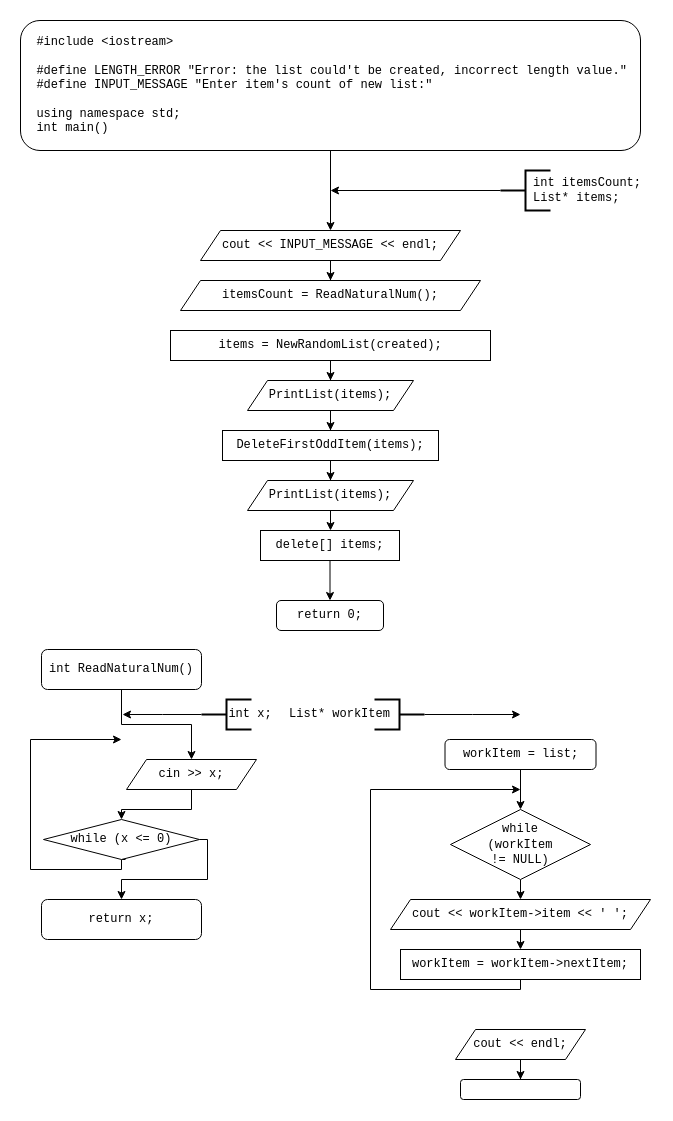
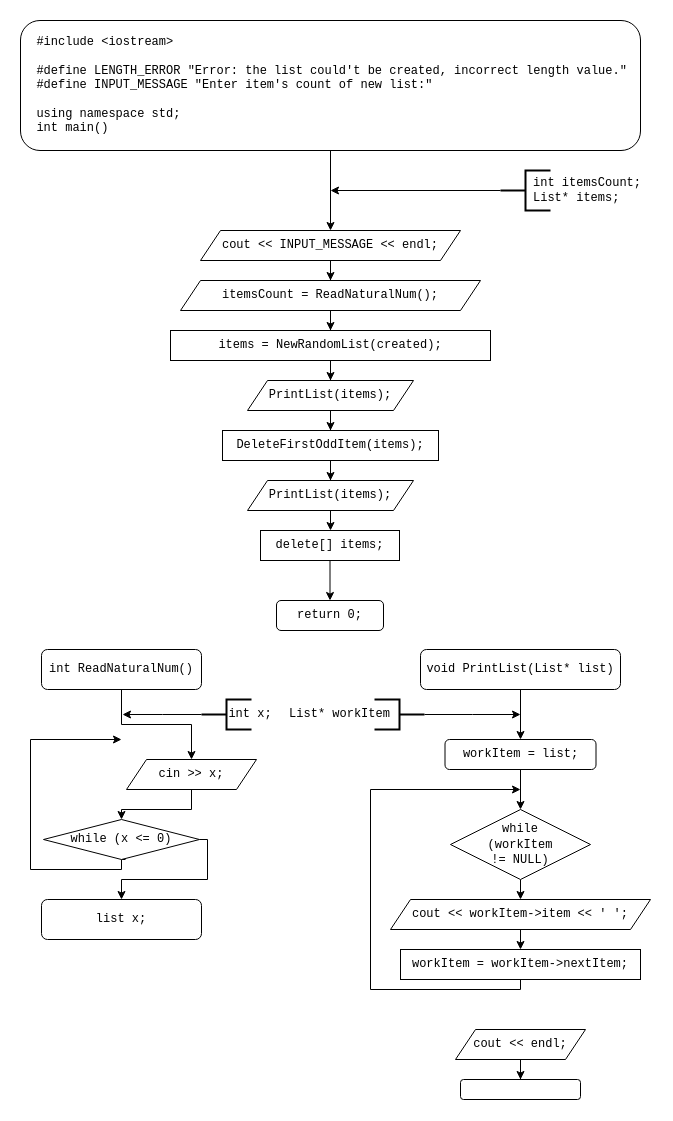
+ <mxCell id="6" style="edgeStyle=orthogonalEdgeStyle;rounded=0;orthogonalLoop=1;jettySize=auto;html=1;entryX=0.5;entryY=0;entryDx=0;entryDy=0;fontFamily=Courier New;" edge="1" parent="1" source="7" target="9"><mxGeometry relative="1" as="geometry" /></mxCell>
+ <mxCell id="34" value="void PrintList(List* list)" style="rounded=1;whiteSpace=wrap;html=1;fontFamily=Courier New;" vertex="1" parent="1"><mxGeometry x="420" y="649" width="200" height="40" as="geometry" /></mxCell>
+ <mxCell id="33" style="edgeStyle=orthogonalEdgeStyle;rounded=0;orthogonalLoop=1;jettySize=auto;html=1;entryX=0.5;entryY=0;entryDx=0;entryDy=0;fontFamily=Courier New;" edge="1" parent="1" source="34" target="44"><mxGeometry relative="1" as="geometry" /></mxCell>
- <mxCell id="32" value="return x;" style="rounded=1;whiteSpace=wrap;html=1;fontFamily=Courier New;" vertex="1" parent="1"><mxGeometry x="41" y="899" width="160" height="40" as="geometry" /></mxCell>
+ <mxCell id="32" value="list x;" style="rounded=1;whiteSpace=wrap;html=1;fontFamily=Courier New;" vertex="1" parent="1"><mxGeometry x="41" y="899" width="160" height="40" as="geometry" /></mxCell>
